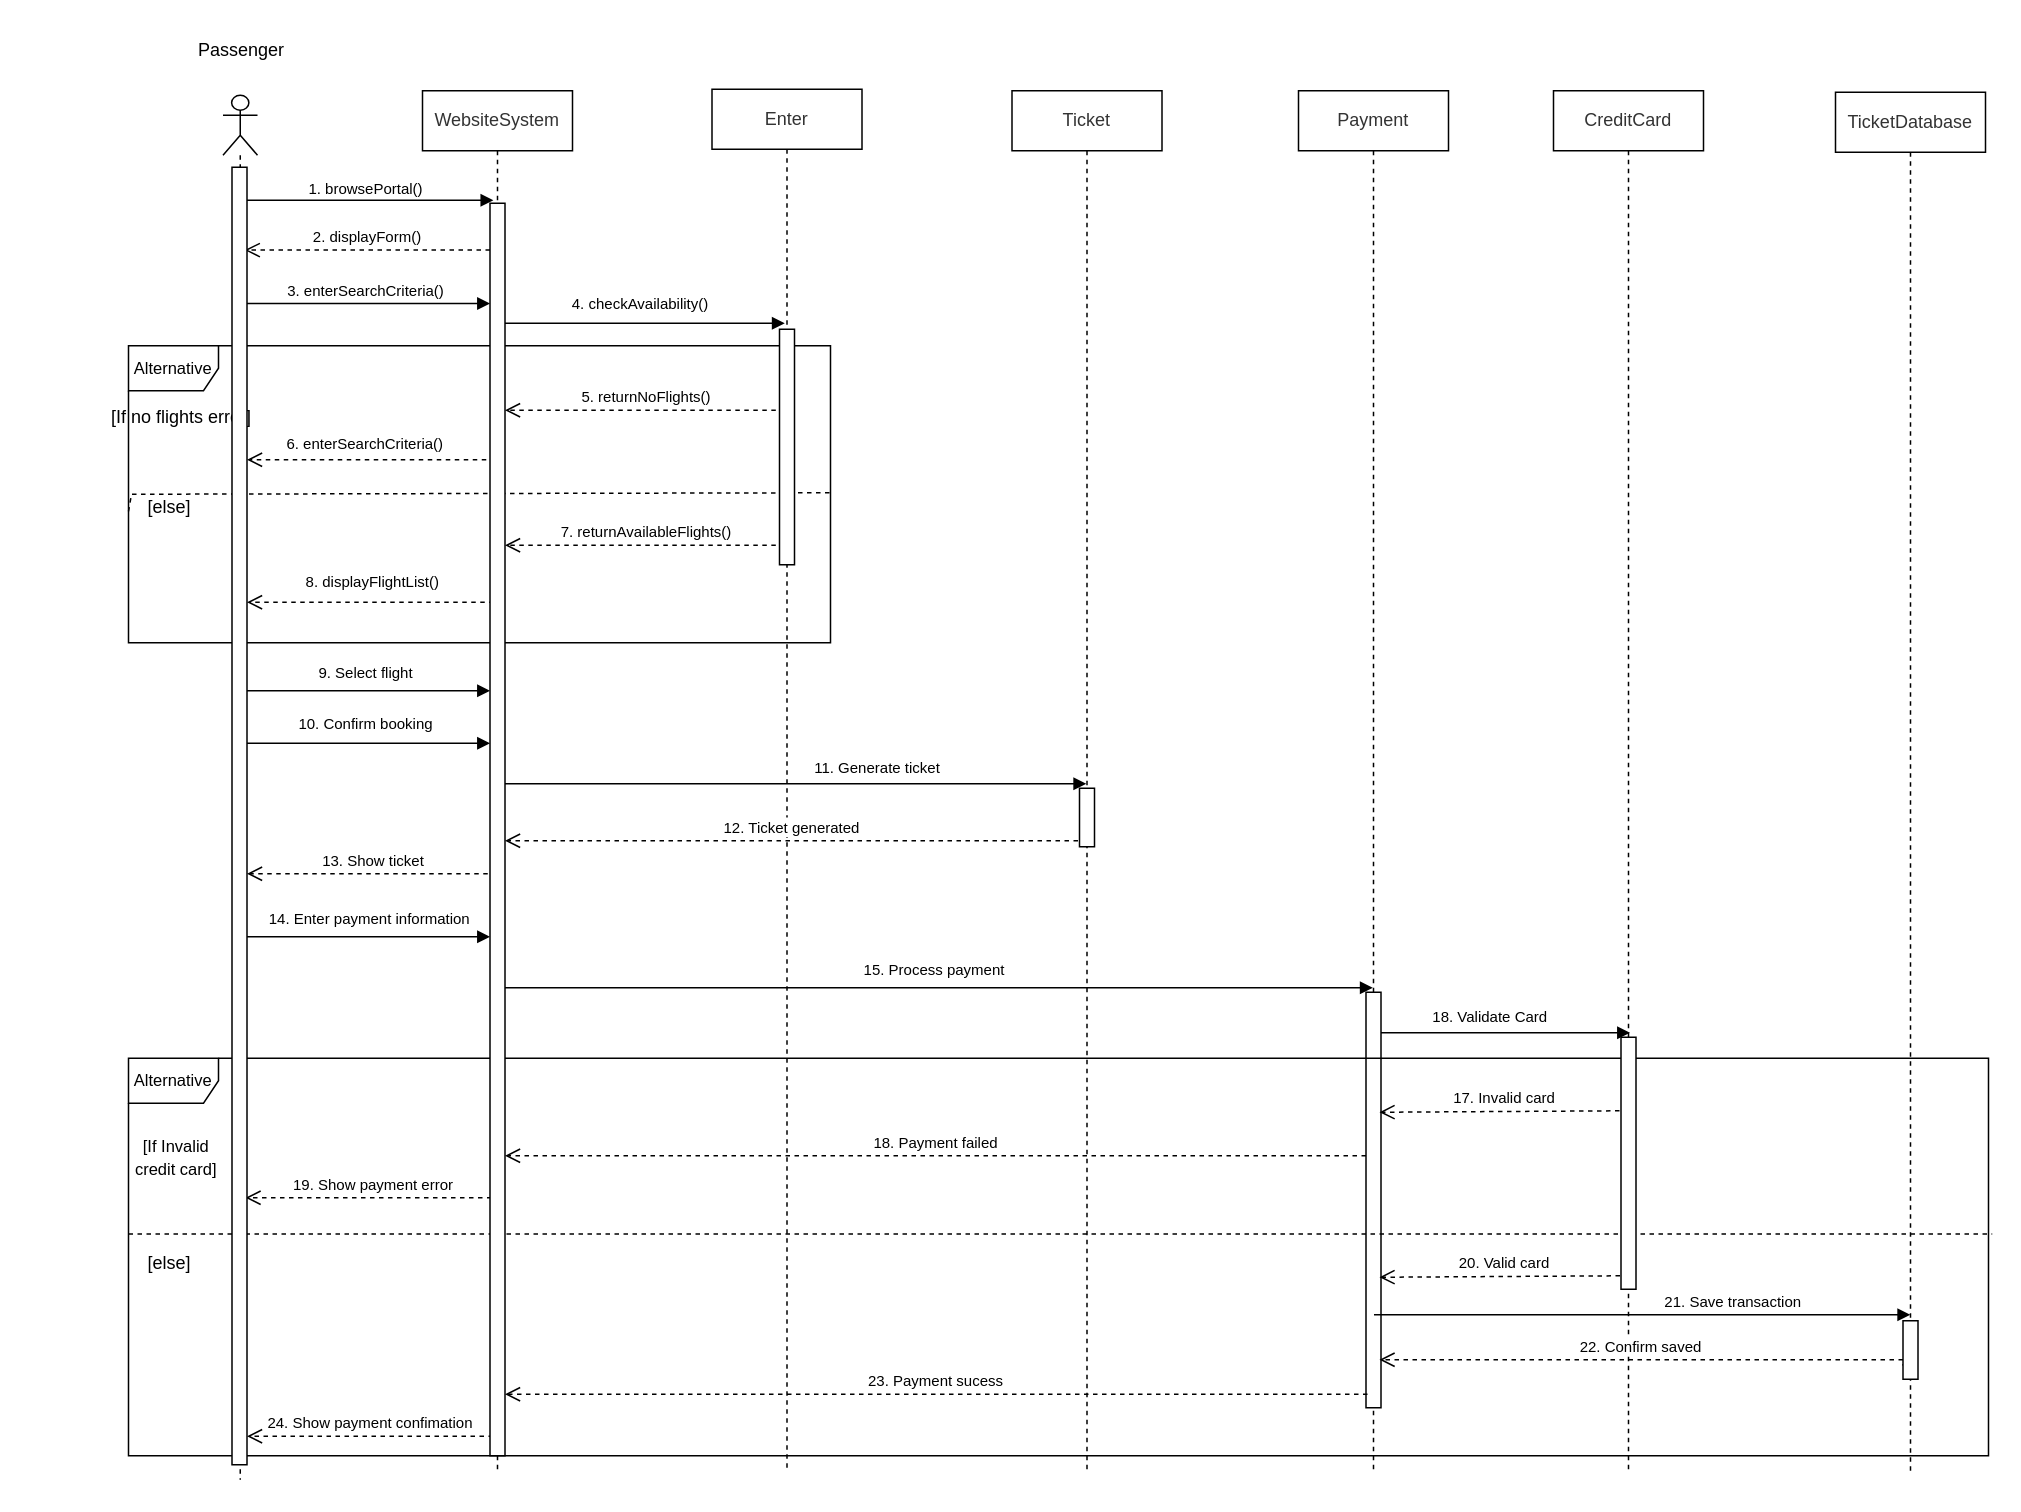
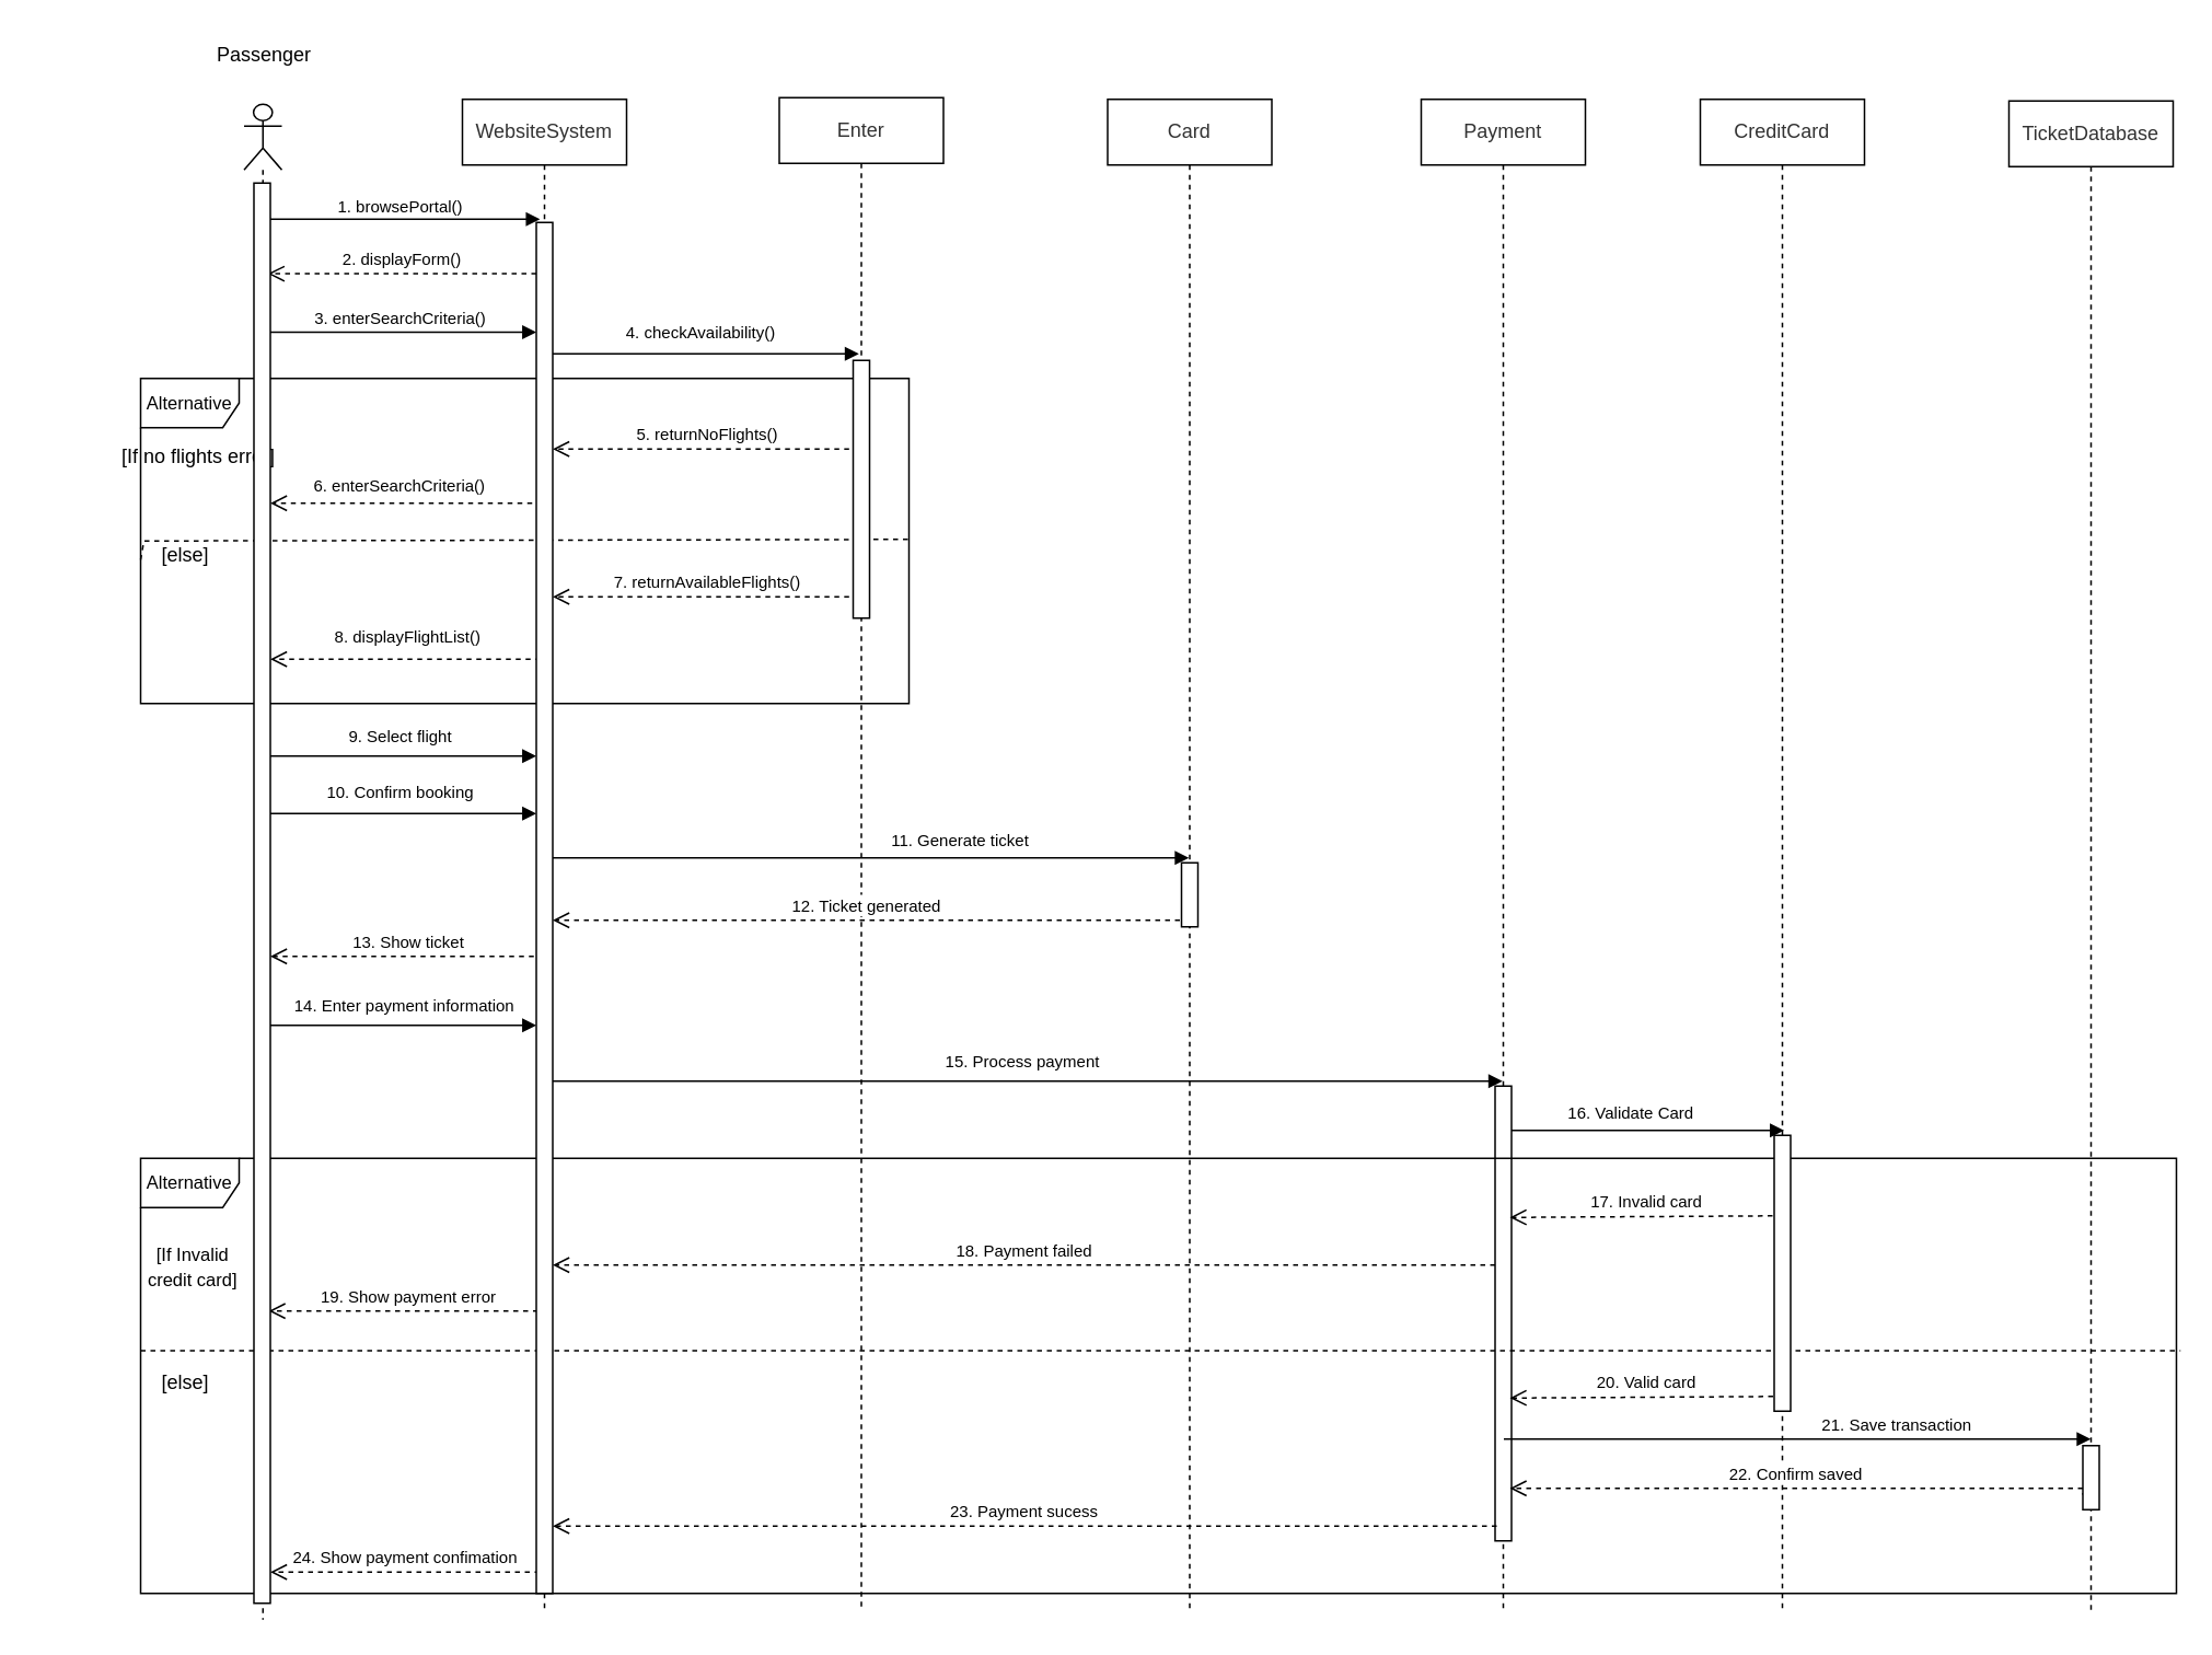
- <mxCell id="4" value="&lt;span style=&quot;color: rgb(51, 51, 51); font-family: arial, sans-serif; text-wrap-mode: nowrap; background-color: rgb(255, 255, 255);&quot;&gt;&lt;font style=&quot;font-size: 12px;&quot;&gt;Ticket&lt;/font&gt;&lt;/span&gt;" style="shape=umlLifeline;perimeter=lifelinePerimeter;whiteSpace=wrap;html=1;container=1;dropTarget=0;collapsible=0;recursiveResize=0;outlineConnect=0;portConstraint=eastwest;newEdgeStyle={&quot;curved&quot;:0,&quot;rounded&quot;:0};" vertex="1" parent="1"><mxGeometry x="674" y="60" width="100" height="920" as="geometry" /></mxCell>
+ <mxCell id="4" value="&lt;span style=&quot;color: rgb(51, 51, 51); font-family: arial, sans-serif; text-wrap-mode: nowrap; background-color: rgb(255, 255, 255);&quot;&gt;&lt;font style=&quot;font-size: 12px;&quot;&gt;Card&lt;/font&gt;&lt;/span&gt;" style="shape=umlLifeline;perimeter=lifelinePerimeter;whiteSpace=wrap;html=1;container=1;dropTarget=0;collapsible=0;recursiveResize=0;outlineConnect=0;portConstraint=eastwest;newEdgeStyle={&quot;curved&quot;:0,&quot;rounded&quot;:0};" vertex="1" parent="1"><mxGeometry x="674" y="60" width="100" height="920" as="geometry" /></mxCell>
- <mxCell id="39" value="&lt;font style=&quot;font-size: 10px;&quot;&gt;18. Validate Card&lt;/font&gt;" style="text;html=1;align=center;verticalAlign=middle;whiteSpace=wrap;rounded=0;" vertex="1" parent="1"><mxGeometry x="915" y="669" width="156" height="16" as="geometry" /></mxCell>
+ <mxCell id="39" value="&lt;font style=&quot;font-size: 10px;&quot;&gt;16. Validate Card&lt;/font&gt;" style="text;html=1;align=center;verticalAlign=middle;whiteSpace=wrap;rounded=0;" vertex="1" parent="1"><mxGeometry x="915" y="669" width="156" height="16" as="geometry" /></mxCell>
